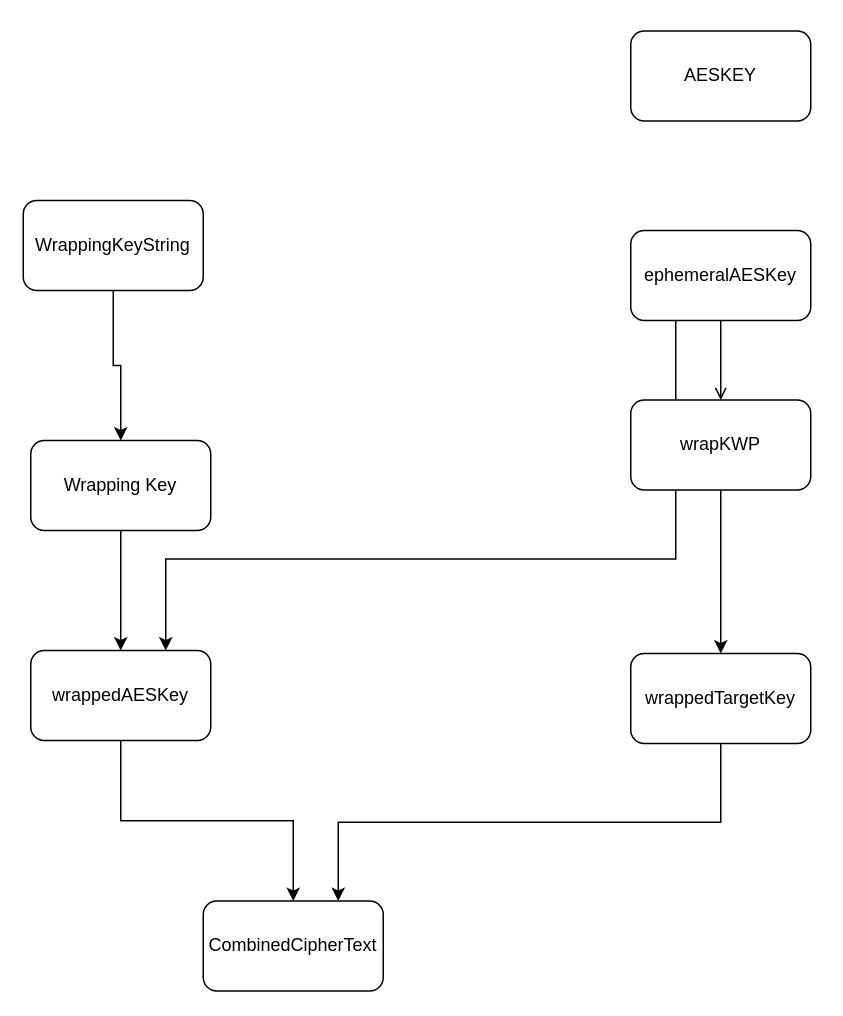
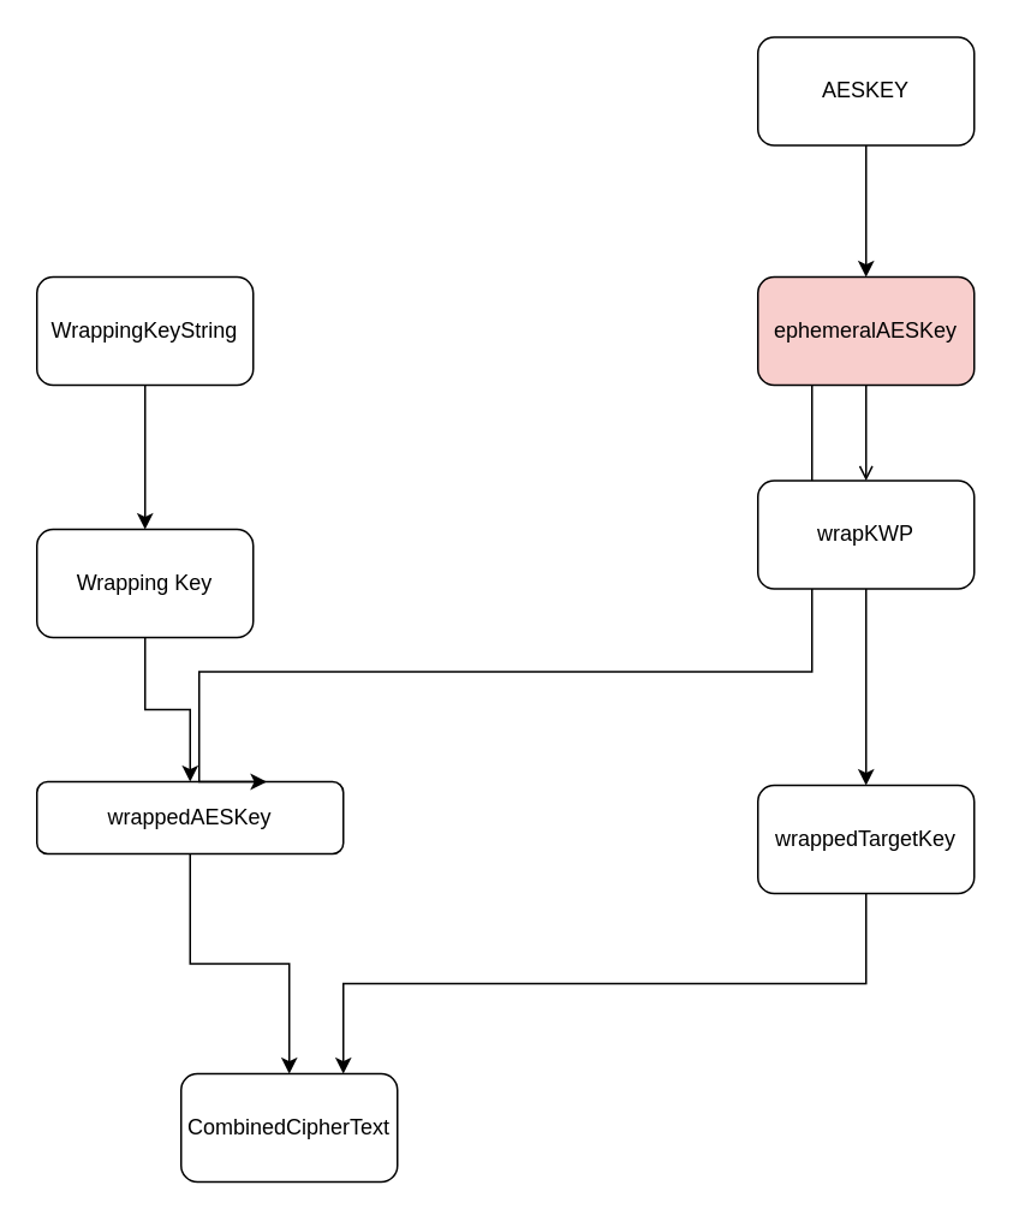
+ <mxCell id="4" style="edgeStyle=orthogonalEdgeStyle;rounded=0;orthogonalLoop=1;jettySize=auto;html=1;exitX=0.5;exitY=1;exitDx=0;exitDy=0;entryX=0.5;entryY=0;entryDx=0;entryDy=0;" edge="1" parent="1" source="5" target="14"><mxGeometry relative="1" as="geometry" /></mxCell>
- <mxCell id="3" value="WrappingKeyString" style="rounded=1;whiteSpace=wrap;html=1;" vertex="1" parent="1"><mxGeometry x="15" y="133" width="120" height="60" as="geometry" /></mxCell>
+ <mxCell id="3" value="WrappingKeyString" style="rounded=1;whiteSpace=wrap;html=1;" vertex="1" parent="1"><mxGeometry x="20" y="153" width="120" height="60" as="geometry" /></mxCell>
- <mxCell id="14" value="ephemeralAESKey" style="rounded=1;whiteSpace=wrap;html=1;" vertex="1" parent="1"><mxGeometry x="420" y="153" width="120" height="60" as="geometry" /></mxCell>
+ <mxCell id="14" value="ephemeralAESKey" style="rounded=1;whiteSpace=wrap;html=1;fillColor=#f8cecc;" vertex="1" parent="1"><mxGeometry x="420" y="153" width="120" height="60" as="geometry" /></mxCell>
- <mxCell id="11" value="wrappedAESKey" style="rounded=1;whiteSpace=wrap;html=1;" vertex="1" parent="1"><mxGeometry x="20" y="433" width="120" height="60" as="geometry" /></mxCell>
+ <mxCell id="11" value="wrappedAESKey" style="rounded=1;whiteSpace=wrap;html=1;" vertex="1" parent="1"><mxGeometry x="20" y="433" width="170" height="40" as="geometry" /></mxCell>
- <mxCell id="15" value="CombinedCipherText" style="rounded=1;whiteSpace=wrap;html=1;" vertex="1" parent="1"><mxGeometry x="135" y="600" width="120" height="60" as="geometry" /></mxCell>
+ <mxCell id="15" value="CombinedCipherText" style="rounded=1;whiteSpace=wrap;html=1;" vertex="1" parent="1"><mxGeometry x="100" y="595" width="120" height="60" as="geometry" /></mxCell>
